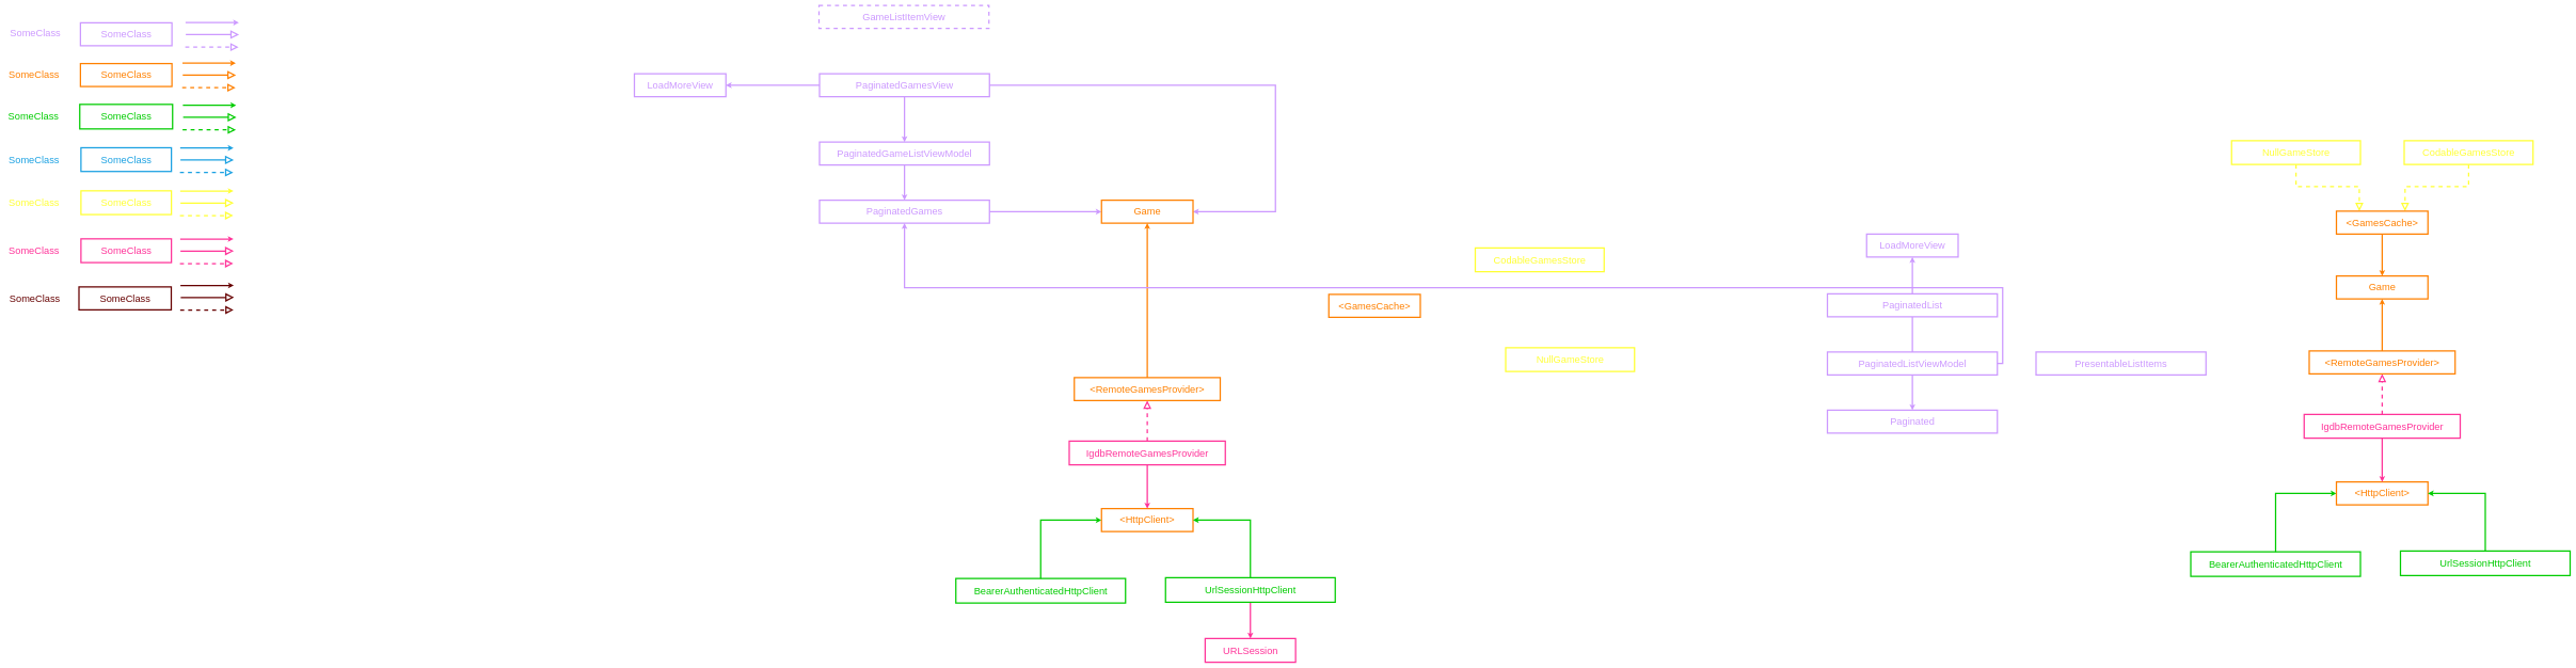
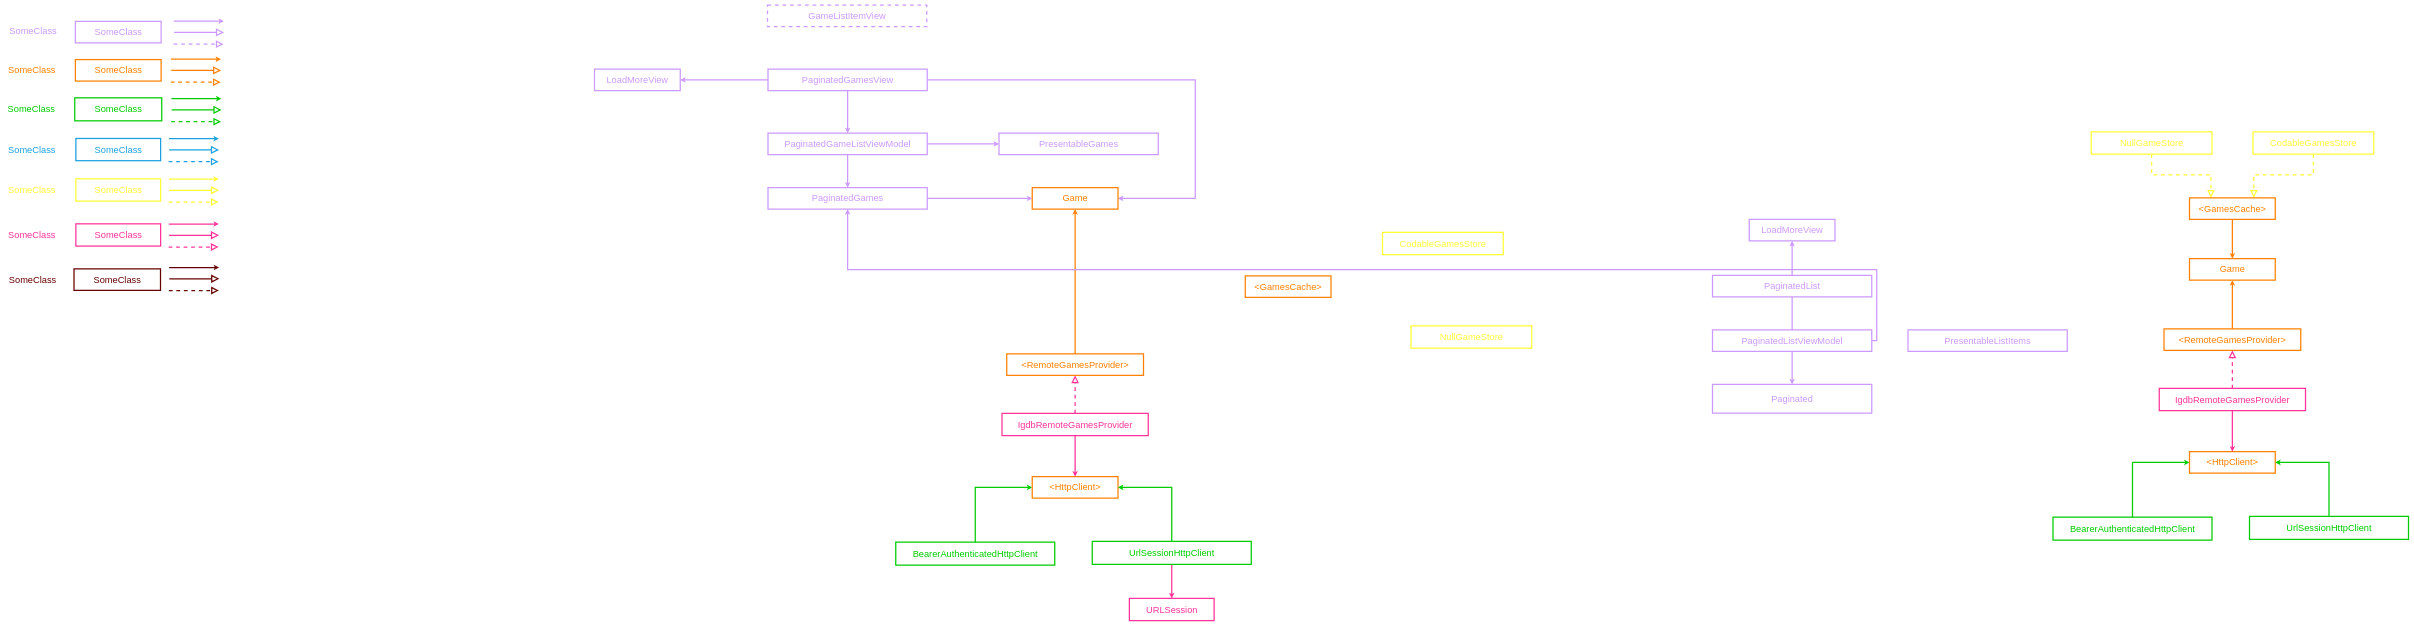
+ <mxCell id="39" style="edgeStyle=orthogonalEdgeStyle;rounded=0;orthogonalLoop=1;jettySize=auto;html=1;exitX=1;exitY=0.5;exitDx=0;exitDy=0;entryX=0;entryY=0.5;entryDx=0;entryDy=0;strokeColor=#CC99FF;strokeWidth=5;align=center;verticalAlign=middle;fontFamily=Helvetica;fontSize=37;fontColor=#CC99FF;labelBackgroundColor=default;endArrow=classic;" edge="1" parent="1" source="40" target="47"><mxGeometry relative="1" as="geometry" /></mxCell>
+ <mxCell id="47" value="PresentableGames" style="rounded=0;whiteSpace=wrap;html=1;strokeWidth=5;fontSize=37;fontColor=#CC99FF;fillColor=none;strokeColor=#CC99FF;align=center;verticalAlign=middle;fontFamily=Helvetica;labelBackgroundColor=none;" vertex="1" parent="1"><mxGeometry x="3995" y="532" width="637" height="86" as="geometry" /></mxCell>
- <mxCell id="69" value="Paginated" style="rounded=0;whiteSpace=wrap;html=1;strokeWidth=5;fontSize=37;fontColor=#CC99FF;fillColor=none;strokeColor=#CC99FF;align=center;verticalAlign=middle;fontFamily=Helvetica;labelBackgroundColor=none;" vertex="1" parent="1"><mxGeometry x="6849" y="1537" width="637" height="86" as="geometry" /></mxCell>
+ <mxCell id="69" value="Paginated" style="rounded=0;whiteSpace=wrap;html=1;strokeWidth=5;fontSize=37;fontColor=#CC99FF;fillColor=none;strokeColor=#CC99FF;align=center;verticalAlign=middle;fontFamily=Helvetica;labelBackgroundColor=none;" vertex="1" parent="1"><mxGeometry x="6849" y="1537" width="637" height="115" as="geometry" /></mxCell>
